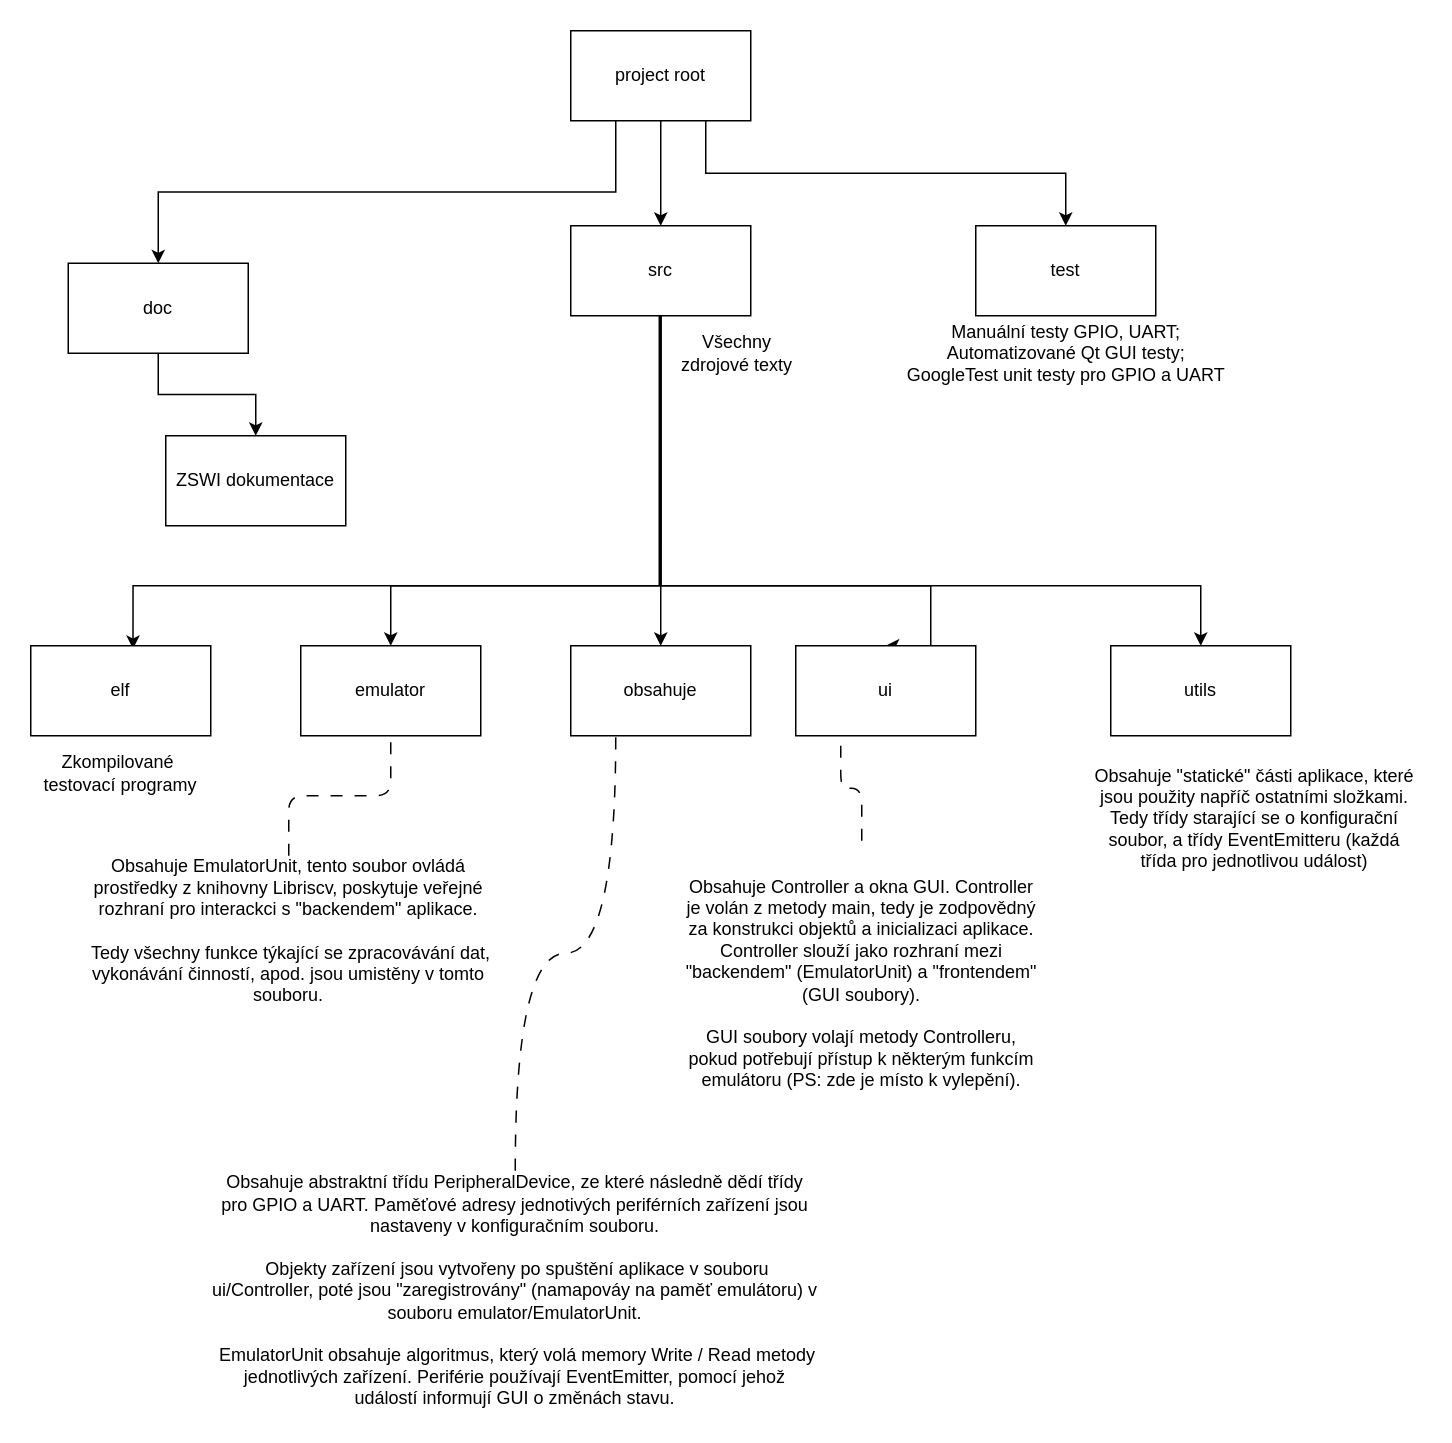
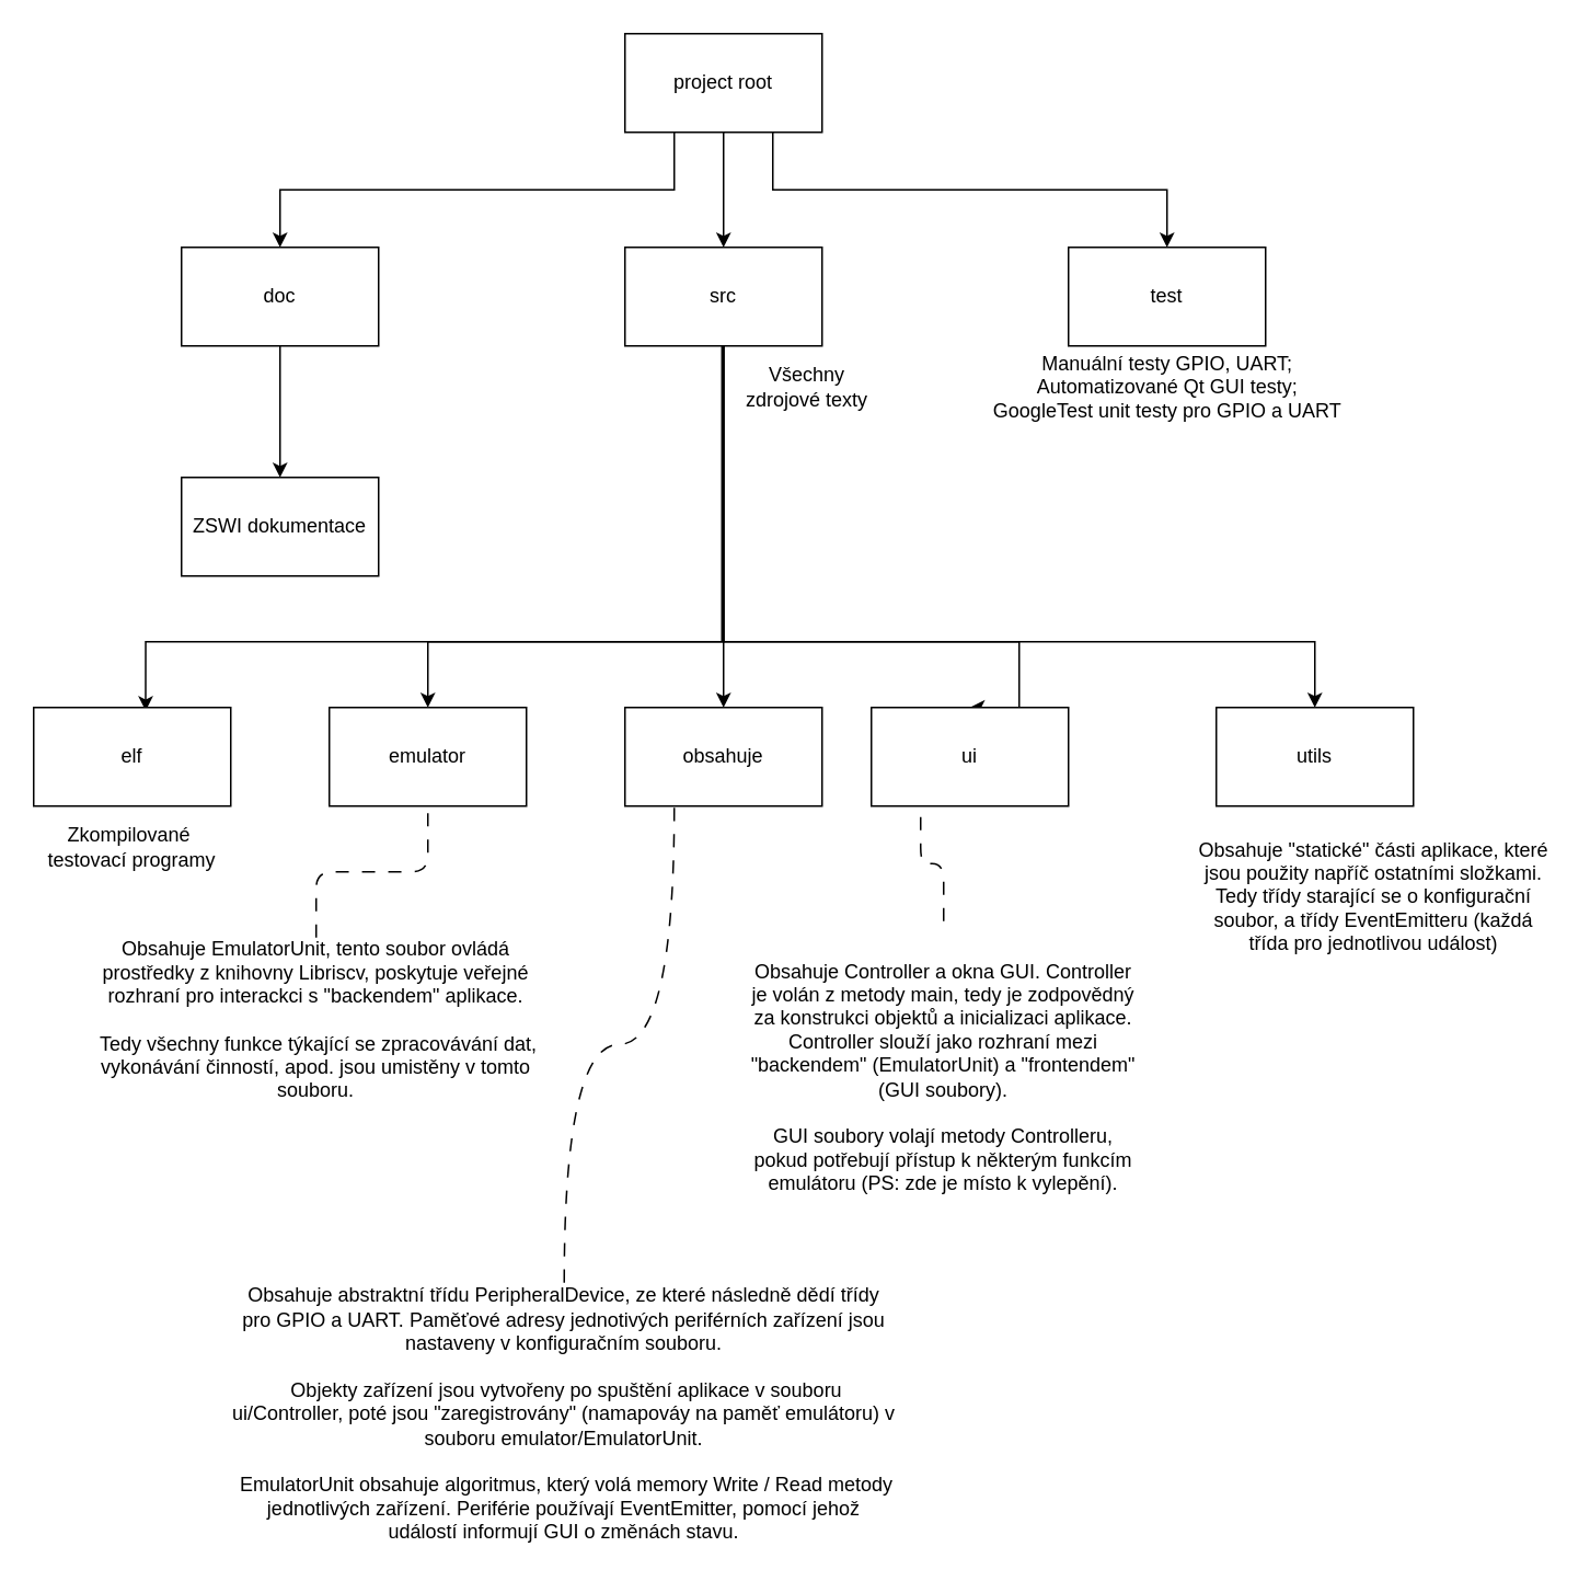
- <mxCell id="14" value="doc" style="rounded=0;whiteSpace=wrap;html=1;" vertex="1" parent="1"><mxGeometry x="45" y="175" width="120" height="60" as="geometry" /></mxCell>
+ <mxCell id="14" value="doc" style="rounded=0;whiteSpace=wrap;html=1;" vertex="1" parent="1"><mxGeometry x="110" y="150" width="120" height="60" as="geometry" /></mxCell>
